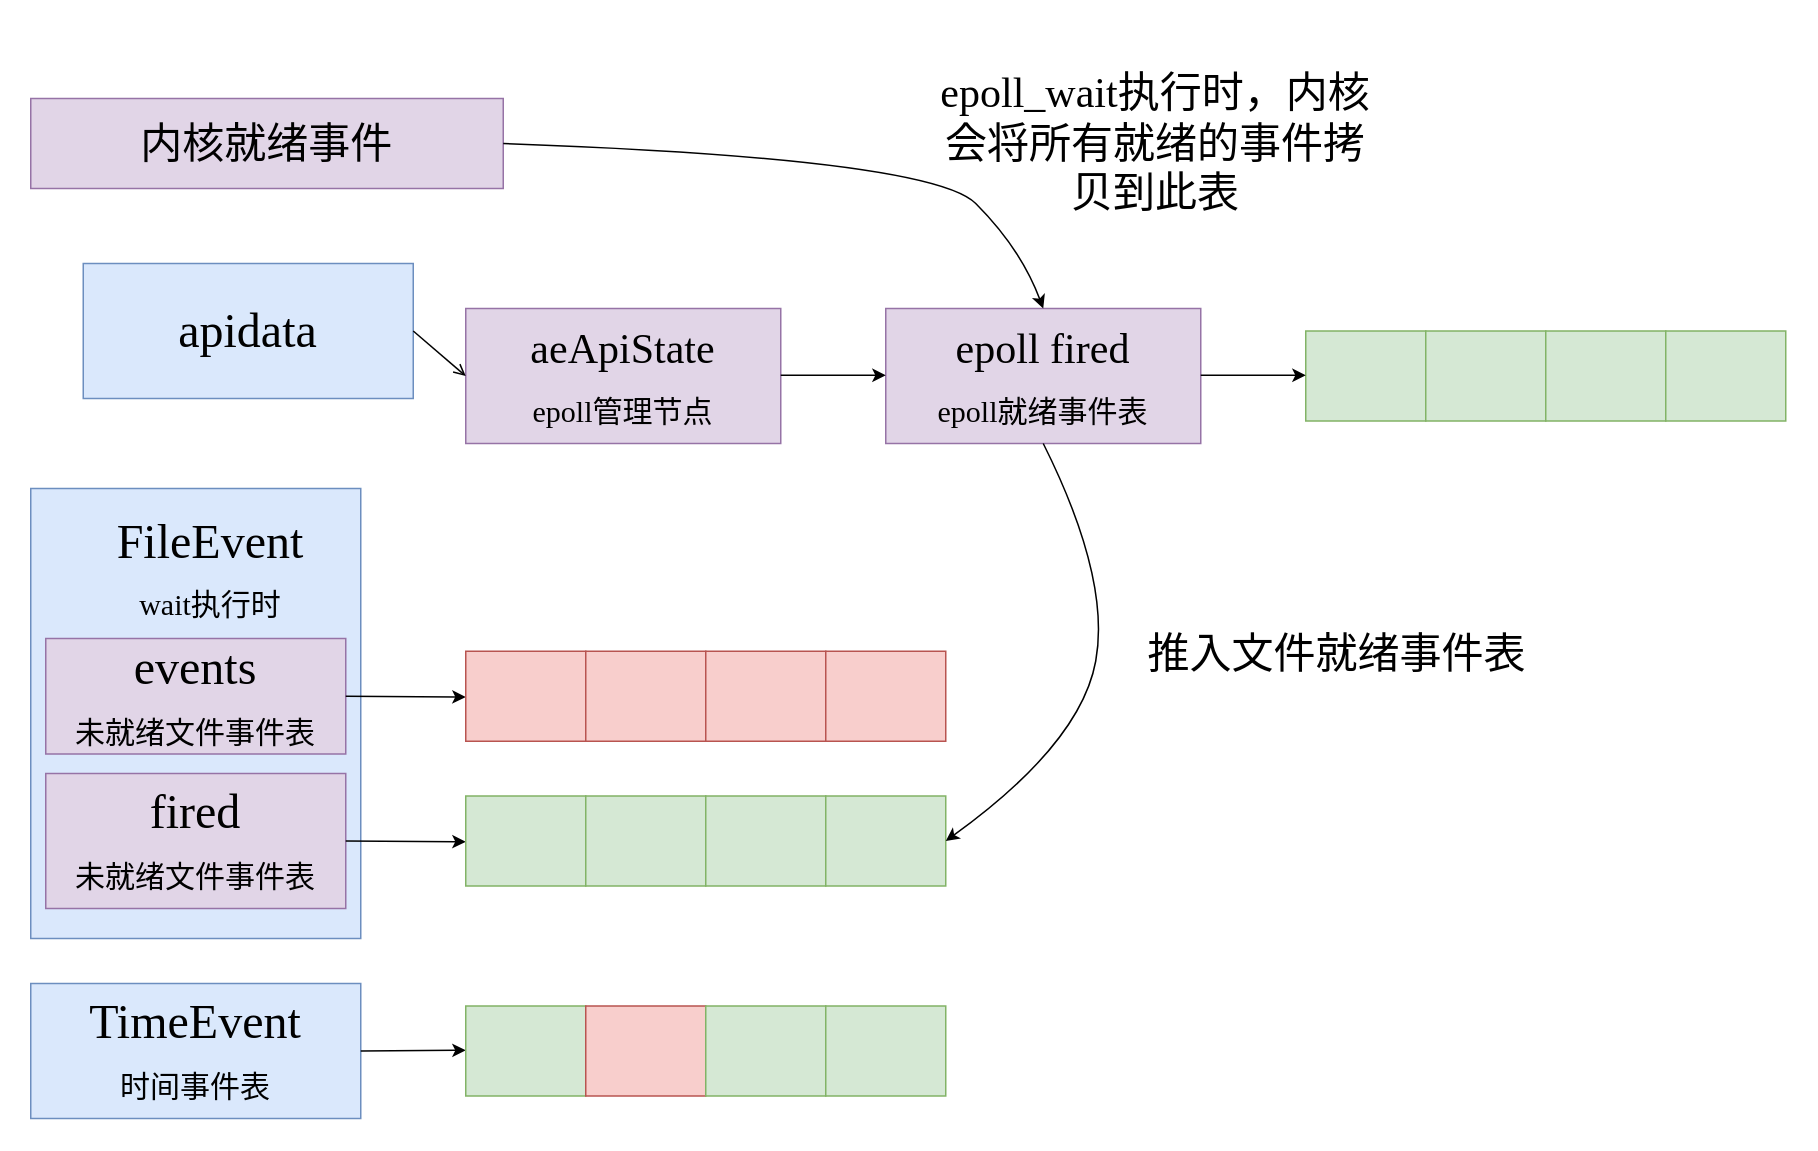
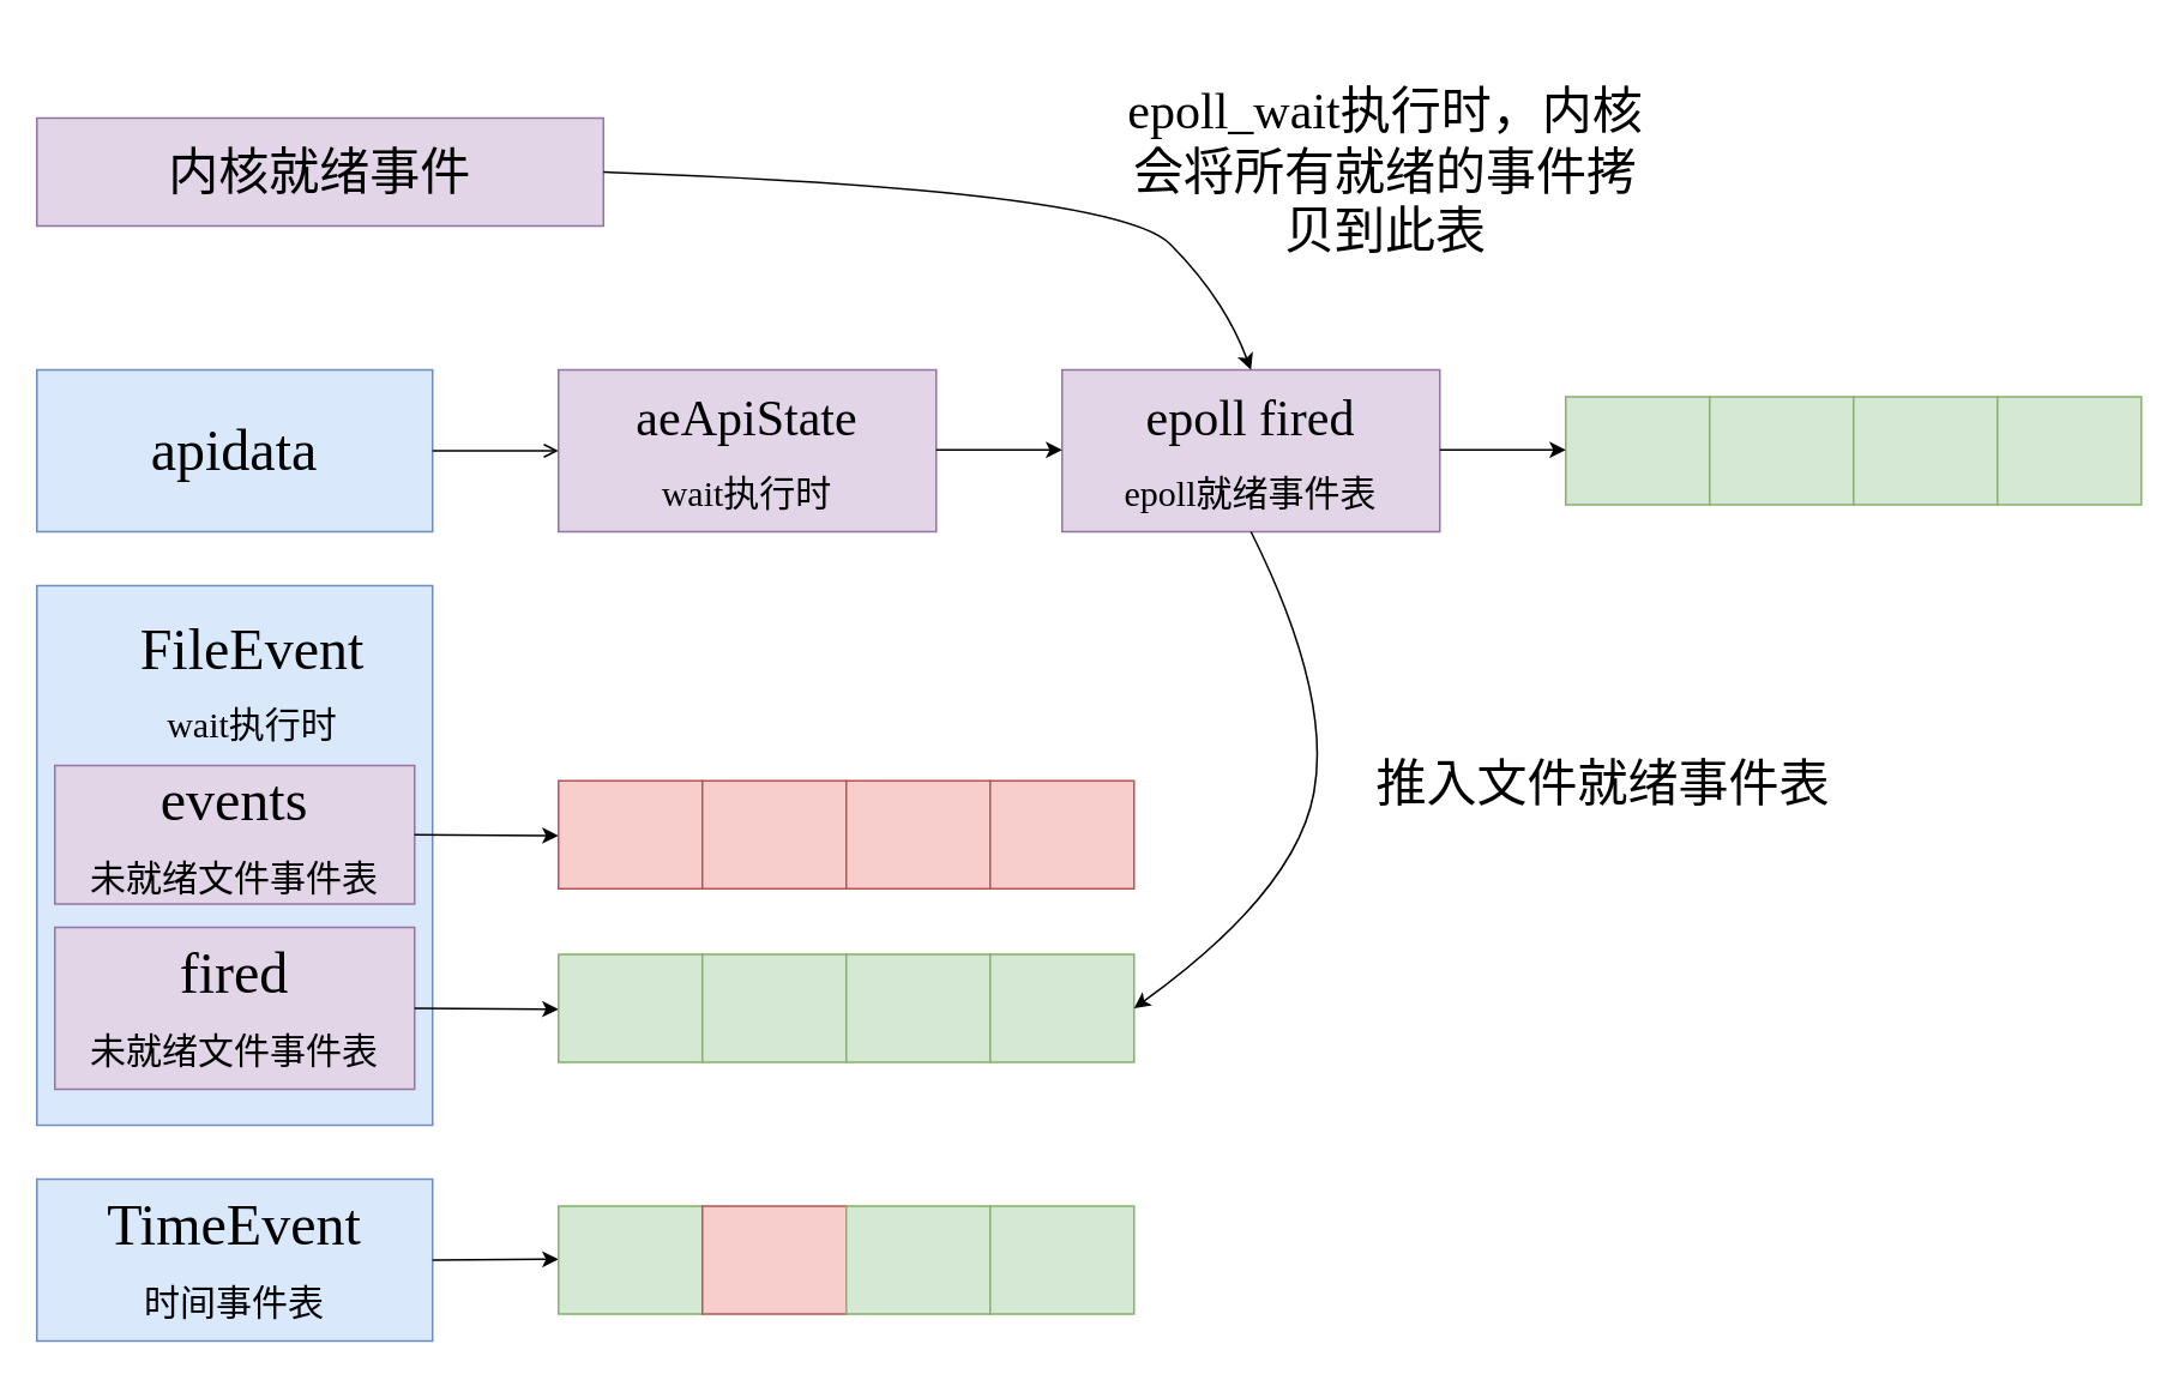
- <mxCell id="3" value="apidata" style="rounded=0;whiteSpace=wrap;html=1;fontSize=32;fontFamily=Comic Sans MS;fillColor=#dae8fc;strokeColor=#6c8ebf;" vertex="1" parent="1"><mxGeometry x="55" y="175" width="220" height="90" as="geometry" /></mxCell>
+ <mxCell id="3" value="apidata" style="rounded=0;whiteSpace=wrap;html=1;fontSize=32;fontFamily=Comic Sans MS;fillColor=#dae8fc;strokeColor=#6c8ebf;" vertex="1" parent="1"><mxGeometry x="20" y="205" width="220" height="90" as="geometry" /></mxCell>
- <mxCell id="8" value="&lt;font style=&quot;font-size: 28px&quot;&gt;aeApiState&lt;/font&gt;&lt;br&gt;&lt;font style=&quot;font-size: 20px&quot;&gt;epoll管理节点&lt;/font&gt;" style="rounded=0;whiteSpace=wrap;html=1;fontFamily=Comic Sans MS;fontSize=32;align=center;fillColor=#e1d5e7;strokeColor=#9673a6;" vertex="1" parent="1"><mxGeometry x="310" y="205" width="210" height="90" as="geometry" /></mxCell>
+ <mxCell id="8" value="&lt;font style=&quot;font-size: 28px&quot;&gt;aeApiState&lt;/font&gt;&lt;br&gt;&lt;font style=&quot;font-size: 20px&quot;&gt;wait执行时&lt;/font&gt;" style="rounded=0;whiteSpace=wrap;html=1;fontFamily=Comic Sans MS;fontSize=32;align=center;fillColor=#e1d5e7;strokeColor=#9673a6;" vertex="1" parent="1"><mxGeometry x="310" y="205" width="210" height="90" as="geometry" /></mxCell>
